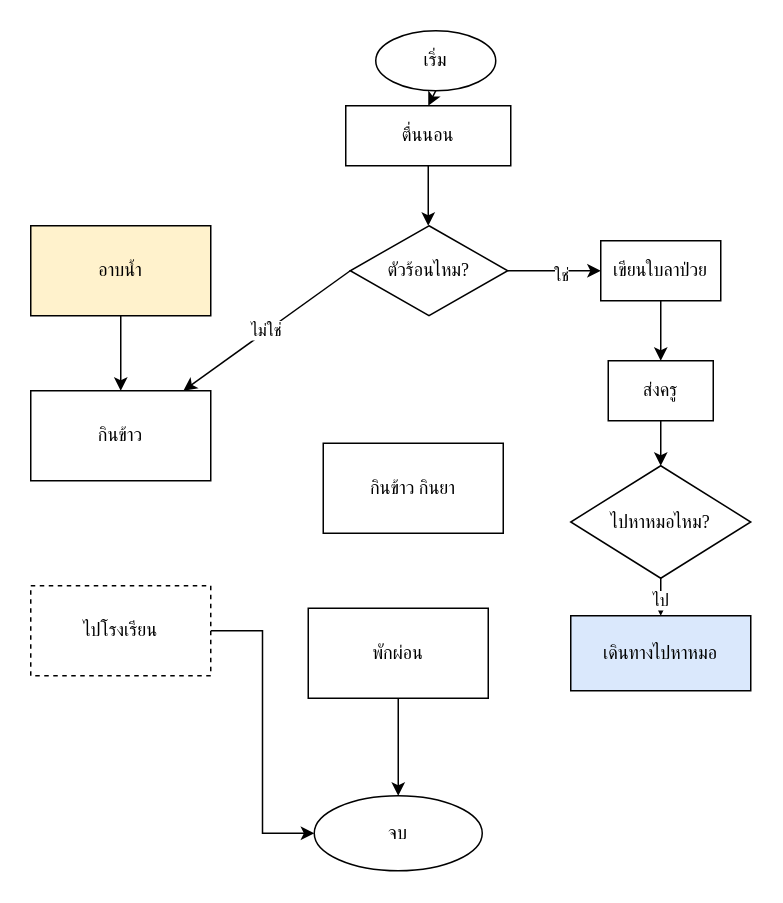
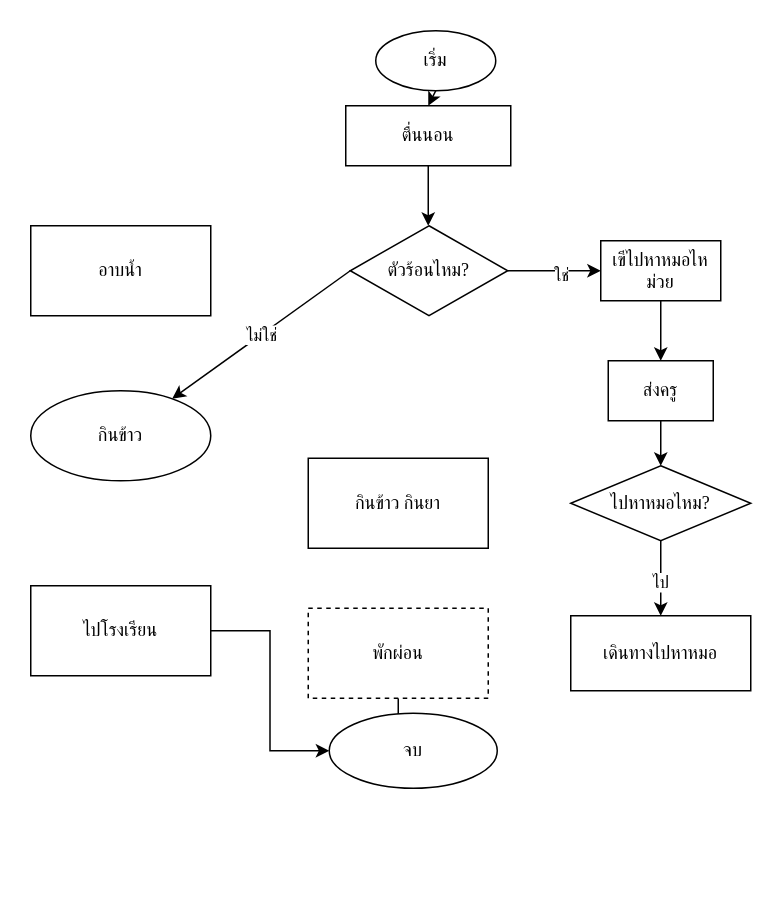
- <mxCell id="22" value="อาบน้ำ" style="rounded=0;whiteSpace=wrap;html=1;fontFamily=Niramit;fontSource=https%3A%2F%2Ffonts.googleapis.com%2Fcss%3Ffamily%3DNiramit;fillColor=#fff2cc;" vertex="1" parent="1"><mxGeometry x="20" y="150" width="120" height="60" as="geometry" /></mxCell>
+ <mxCell id="22" value="อาบน้ำ" style="rounded=0;whiteSpace=wrap;html=1;fontFamily=Niramit;fontSource=https%3A%2F%2Ffonts.googleapis.com%2Fcss%3Ffamily%3DNiramit;" vertex="1" parent="1"><mxGeometry x="20" y="150" width="120" height="60" as="geometry" /></mxCell>
- <mxCell id="8" value="เขียนใบลาป่วย" style="rounded=0;whiteSpace=wrap;html=1;fontFamily=Niramit;fontSource=https%3A%2F%2Ffonts.googleapis.com%2Fcss%3Ffamily%3DNiramit;" vertex="1" parent="1"><mxGeometry x="400" y="160" width="80" height="40" as="geometry" /></mxCell>
+ <mxCell id="8" value="เขีไปหาหมอไหม่วย" style="rounded=0;whiteSpace=wrap;html=1;fontFamily=Niramit;fontSource=https%3A%2F%2Ffonts.googleapis.com%2Fcss%3Ffamily%3DNiramit;" vertex="1" parent="1"><mxGeometry x="400" y="160" width="80" height="40" as="geometry" /></mxCell>
- <mxCell id="21" style="edgeStyle=orthogonalEdgeStyle;rounded=0;orthogonalLoop=1;jettySize=auto;html=1;fontFamily=Niramit;fontSource=https%3A%2F%2Ffonts.googleapis.com%2Fcss%3Ffamily%3DNiramit;startSize=4;entryX=0.5;entryY=0;entryDx=0;entryDy=0;" edge="1" parent="1" source="22" target="23"><mxGeometry relative="1" as="geometry"><mxPoint x="80" y="260" as="targetPoint" /></mxGeometry></mxCell>
- <mxCell id="23" value="กินข้าว" style="rounded=0;whiteSpace=wrap;html=1;fontFamily=Niramit;fontSource=https%3A%2F%2Ffonts.googleapis.com%2Fcss%3Ffamily%3DNiramit;" vertex="1" parent="1"><mxGeometry x="20" y="260" width="120" height="60" as="geometry" /></mxCell>
+ <mxCell id="23" value="กินข้าว" style="ellipse;whiteSpace=wrap;html=1;fontFamily=Niramit;fontSource=https%3A%2F%2Ffonts.googleapis.com%2Fcss%3Ffamily%3DNiramit;" vertex="1" parent="1"><mxGeometry x="20" y="260" width="120" height="60" as="geometry" /></mxCell>
- <mxCell id="18" value="กินข้าว กินยา" style="rounded=0;whiteSpace=wrap;html=1;fontFamily=Niramit;fontSource=https%3A%2F%2Ffonts.googleapis.com%2Fcss%3Ffamily%3DNiramit;" vertex="1" parent="1"><mxGeometry x="215" y="295" width="120" height="60" as="geometry" /></mxCell>
+ <mxCell id="18" value="กินข้าว กินยา" style="rounded=0;whiteSpace=wrap;html=1;fontFamily=Niramit;fontSource=https%3A%2F%2Ffonts.googleapis.com%2Fcss%3Ffamily%3DNiramit;" vertex="1" parent="1"><mxGeometry x="205" y="305" width="120" height="60" as="geometry" /></mxCell>
- <mxCell id="14" value="ไปหาหมอไหม?" style="rhombus;whiteSpace=wrap;html=1;fontFamily=Niramit;fontSource=https%3A%2F%2Ffonts.googleapis.com%2Fcss%3Ffamily%3DNiramit;" vertex="1" parent="1"><mxGeometry x="380" y="310" width="120" height="75" as="geometry" /></mxCell>
+ <mxCell id="14" value="ไปหาหมอไหม?" style="rhombus;whiteSpace=wrap;html=1;fontFamily=Niramit;fontSource=https%3A%2F%2Ffonts.googleapis.com%2Fcss%3Ffamily%3DNiramit;" vertex="1" parent="1"><mxGeometry x="380" y="310" width="120" height="50" as="geometry" /></mxCell>
- <mxCell id="25" value="ไปโรงเรียน" style="rounded=0;whiteSpace=wrap;html=1;fontFamily=Niramit;fontSource=https%3A%2F%2Ffonts.googleapis.com%2Fcss%3Ffamily%3DNiramit;dashed=1;" vertex="1" parent="1"><mxGeometry x="20" y="390" width="120" height="60" as="geometry" /></mxCell>
+ <mxCell id="25" value="ไปโรงเรียน" style="rounded=0;whiteSpace=wrap;html=1;fontFamily=Niramit;fontSource=https%3A%2F%2Ffonts.googleapis.com%2Fcss%3Ffamily%3DNiramit;" vertex="1" parent="1"><mxGeometry x="20" y="390" width="120" height="60" as="geometry" /></mxCell>
- <mxCell id="20" value="พักผ่อน" style="rounded=0;whiteSpace=wrap;html=1;fontFamily=Niramit;fontSource=https%3A%2F%2Ffonts.googleapis.com%2Fcss%3Ffamily%3DNiramit;" vertex="1" parent="1"><mxGeometry x="205" y="405" width="120" height="60" as="geometry" /></mxCell>
+ <mxCell id="20" value="พักผ่อน" style="rounded=0;whiteSpace=wrap;html=1;fontFamily=Niramit;fontSource=https%3A%2F%2Ffonts.googleapis.com%2Fcss%3Ffamily%3DNiramit;dashed=1;" vertex="1" parent="1"><mxGeometry x="205" y="405" width="120" height="60" as="geometry" /></mxCell>
- <mxCell id="17" value="เดินทางไปหาหมอ" style="rounded=0;whiteSpace=wrap;html=1;fontFamily=Niramit;fontSource=https%3A%2F%2Ffonts.googleapis.com%2Fcss%3Ffamily%3DNiramit;fillColor=#dae8fc;" vertex="1" parent="1"><mxGeometry x="380" y="410" width="120" height="50" as="geometry" /></mxCell>
+ <mxCell id="17" value="เดินทางไปหาหมอ" style="rounded=0;whiteSpace=wrap;html=1;fontFamily=Niramit;fontSource=https%3A%2F%2Ffonts.googleapis.com%2Fcss%3Ffamily%3DNiramit;" vertex="1" parent="1"><mxGeometry x="380" y="410" width="120" height="50" as="geometry" /></mxCell>
- <mxCell id="26" value="จบ" style="ellipse;whiteSpace=wrap;html=1;fontFamily=Niramit;fontSource=https%3A%2F%2Ffonts.googleapis.com%2Fcss%3Ffamily%3DNiramit;" vertex="1" parent="1"><mxGeometry x="209" y="530" width="112" height="50" as="geometry" /></mxCell>
+ <mxCell id="26" value="จบ" style="ellipse;whiteSpace=wrap;html=1;fontFamily=Niramit;fontSource=https%3A%2F%2Ffonts.googleapis.com%2Fcss%3Ffamily%3DNiramit;" vertex="1" parent="1"><mxGeometry x="219" y="475" width="112" height="50" as="geometry" /></mxCell>
